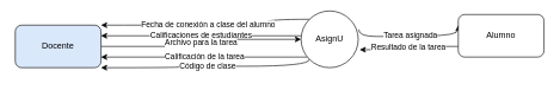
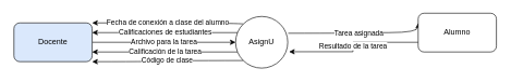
- <mxCell id="7" value="AsignU" style="ellipse;whiteSpace=wrap;html=1;aspect=fixed;" parent="1" vertex="1"><mxGeometry x="420" y="15" width="80" height="80" as="geometry" /></mxCell>
+ <mxCell id="7" value="AsignU" style="ellipse;whiteSpace=wrap;html=1;aspect=fixed;" parent="1" vertex="1"><mxGeometry x="360" y="25" width="80" height="80" as="geometry" /></mxCell>
